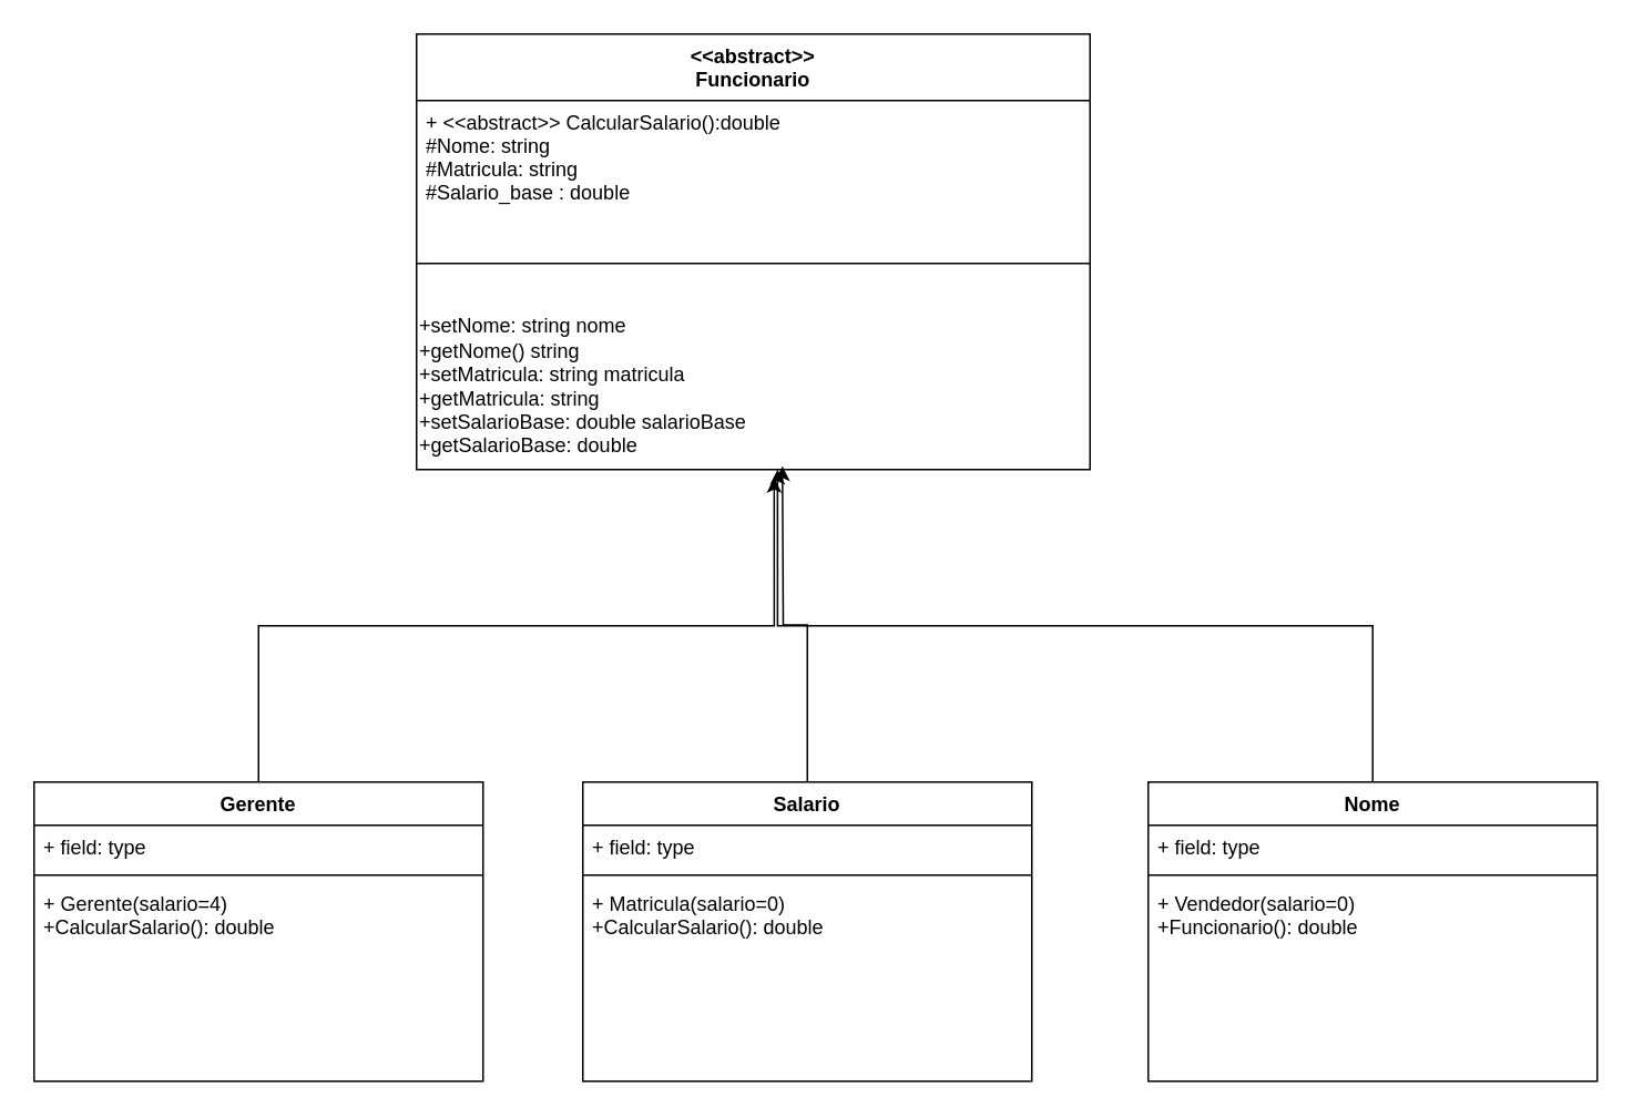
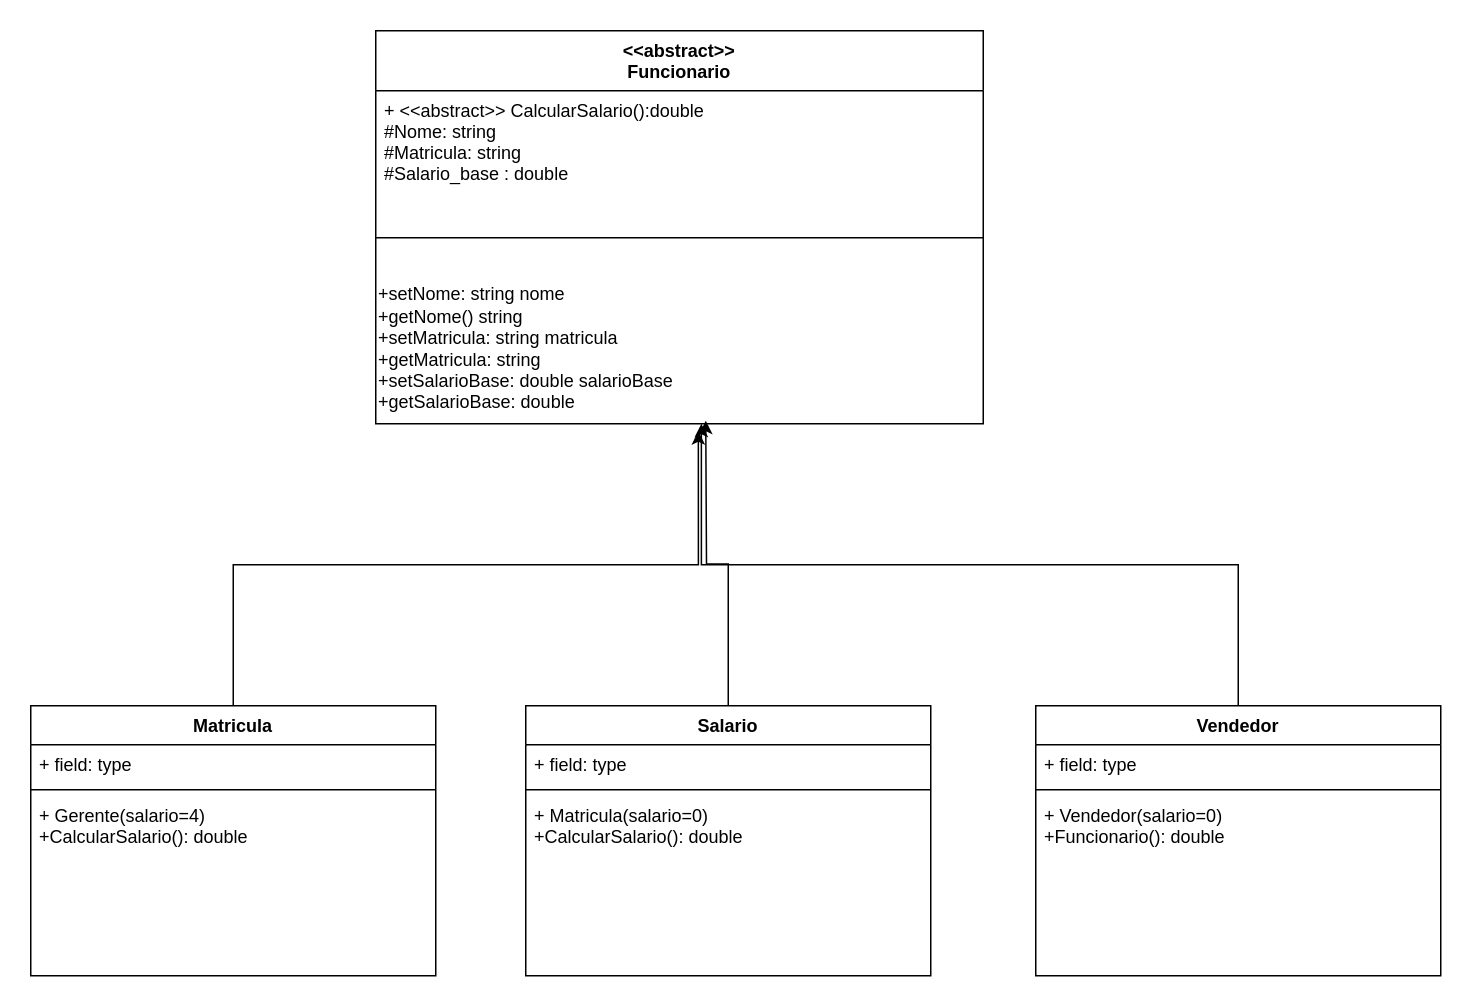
- <mxCell id="7" value="Gerente" style="swimlane;fontStyle=1;align=center;verticalAlign=top;childLayout=stackLayout;horizontal=1;startSize=26;horizontalStack=0;resizeParent=1;resizeParentMax=0;resizeLast=0;collapsible=1;marginBottom=0;" vertex="1" parent="1"><mxGeometry x="20" y="470" width="270" height="180" as="geometry" /></mxCell>
+ <mxCell id="7" value="Matricula" style="swimlane;fontStyle=1;align=center;verticalAlign=top;childLayout=stackLayout;horizontal=1;startSize=26;horizontalStack=0;resizeParent=1;resizeParentMax=0;resizeLast=0;collapsible=1;marginBottom=0;" vertex="1" parent="1"><mxGeometry x="20" y="470" width="270" height="180" as="geometry" /></mxCell>
- <mxCell id="17" value="Nome" style="swimlane;fontStyle=1;align=center;verticalAlign=top;childLayout=stackLayout;horizontal=1;startSize=26;horizontalStack=0;resizeParent=1;resizeParentMax=0;resizeLast=0;collapsible=1;marginBottom=0;" vertex="1" parent="1"><mxGeometry x="690" y="470" width="270" height="180" as="geometry" /></mxCell>
+ <mxCell id="17" value="Vendedor" style="swimlane;fontStyle=1;align=center;verticalAlign=top;childLayout=stackLayout;horizontal=1;startSize=26;horizontalStack=0;resizeParent=1;resizeParentMax=0;resizeLast=0;collapsible=1;marginBottom=0;" vertex="1" parent="1"><mxGeometry x="690" y="470" width="270" height="180" as="geometry" /></mxCell>
